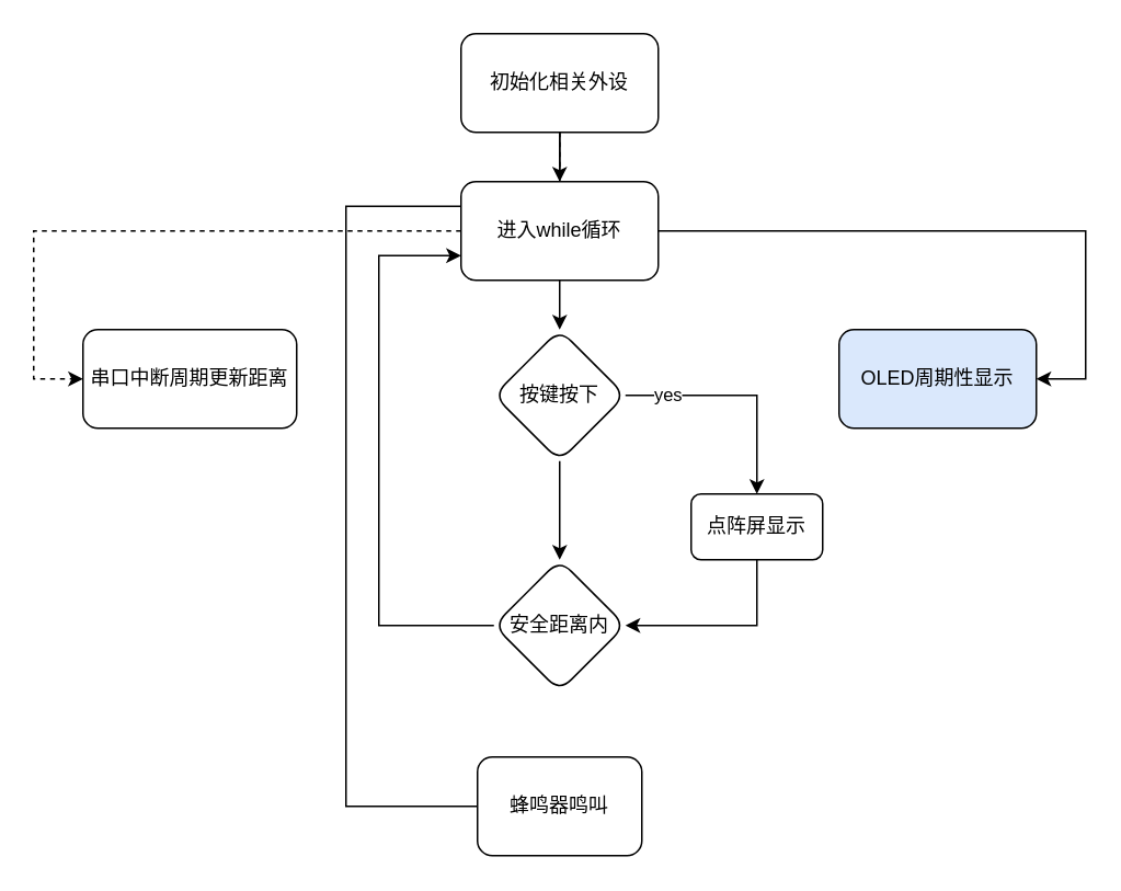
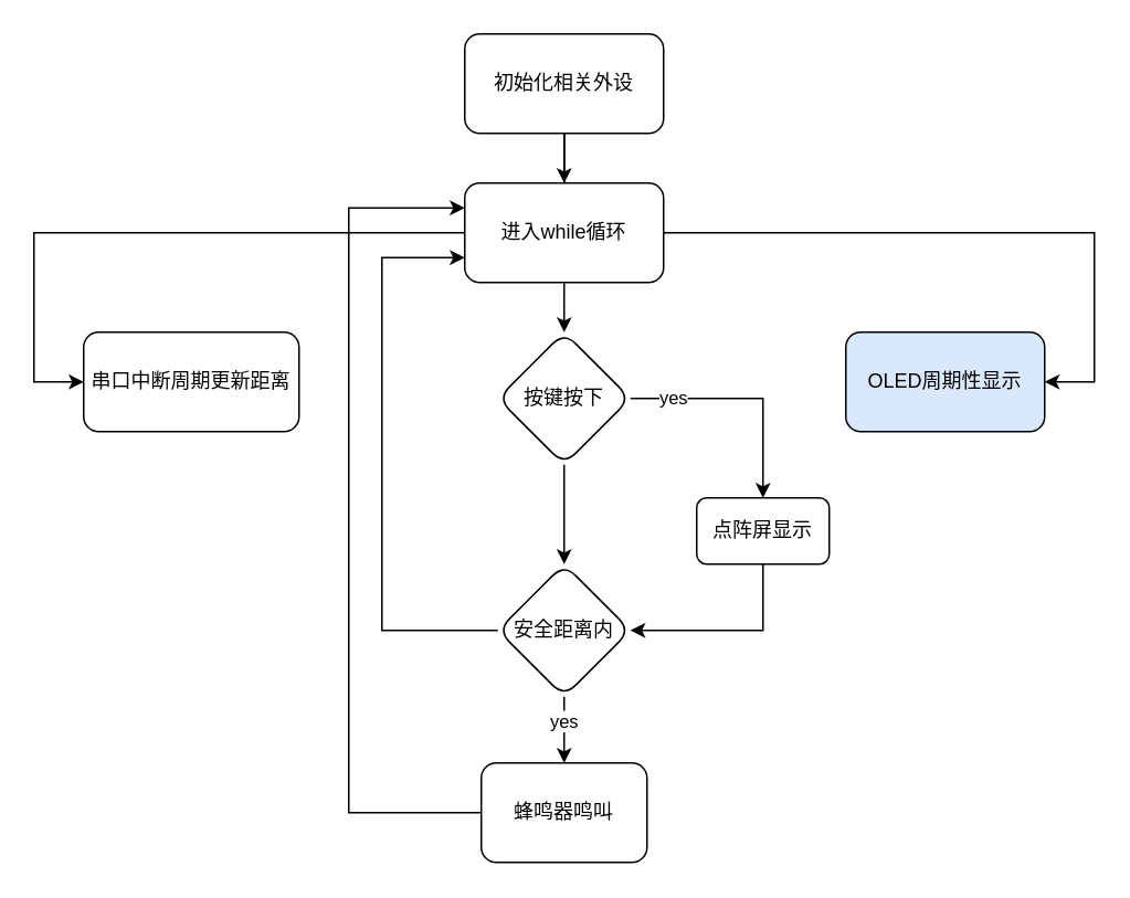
- <mxCell id="20" style="edgeStyle=orthogonalEdgeStyle;rounded=0;orthogonalLoop=1;jettySize=auto;html=1;exitX=0;exitY=0.5;exitDx=0;exitDy=0;entryX=0;entryY=0.25;entryDx=0;entryDy=0;endArrow=none;" edge="1" parent="1" source="21" target="7"><mxGeometry relative="1" as="geometry"><Array as="points"><mxPoint x="210" y="490" /><mxPoint x="210" y="125" /></Array></mxGeometry></mxCell>
+ <mxCell id="20" style="edgeStyle=orthogonalEdgeStyle;rounded=0;orthogonalLoop=1;jettySize=auto;html=1;exitX=0;exitY=0.5;exitDx=0;exitDy=0;entryX=0;entryY=0.25;entryDx=0;entryDy=0;" edge="1" parent="1" source="21" target="7"><mxGeometry relative="1" as="geometry"><Array as="points"><mxPoint x="210" y="490" /><mxPoint x="210" y="125" /></Array></mxGeometry></mxCell>
- <mxCell id="4" value="" style="edgeStyle=orthogonalEdgeStyle;rounded=0;orthogonalLoop=1;jettySize=auto;html=1;dashed=1;" edge="1" parent="1" source="5" target="19"><mxGeometry relative="1" as="geometry"><Array as="points"><mxPoint x="340" y="140" /><mxPoint x="20" y="140" /><mxPoint x="20" y="230" /></Array></mxGeometry></mxCell>
+ <mxCell id="4" value="" style="edgeStyle=orthogonalEdgeStyle;rounded=0;orthogonalLoop=1;jettySize=auto;html=1;" edge="1" parent="1" source="5" target="19"><mxGeometry relative="1" as="geometry"><Array as="points"><mxPoint x="340" y="140" /><mxPoint x="20" y="140" /><mxPoint x="20" y="230" /></Array></mxGeometry></mxCell>
+ <mxCell id="14" value="" style="edgeStyle=orthogonalEdgeStyle;rounded=0;orthogonalLoop=1;jettySize=auto;html=1;" edge="1" parent="1" source="17" target="21"><mxGeometry relative="1" as="geometry" /></mxCell>
+ <mxCell id="15" value="yes" style="edgeLabel;html=1;align=center;verticalAlign=middle;resizable=0;points=[];" vertex="1" connectable="0" parent="14"><mxGeometry x="-0.31" y="-1" relative="1" as="geometry"><mxPoint as="offset" /></mxGeometry></mxCell>
